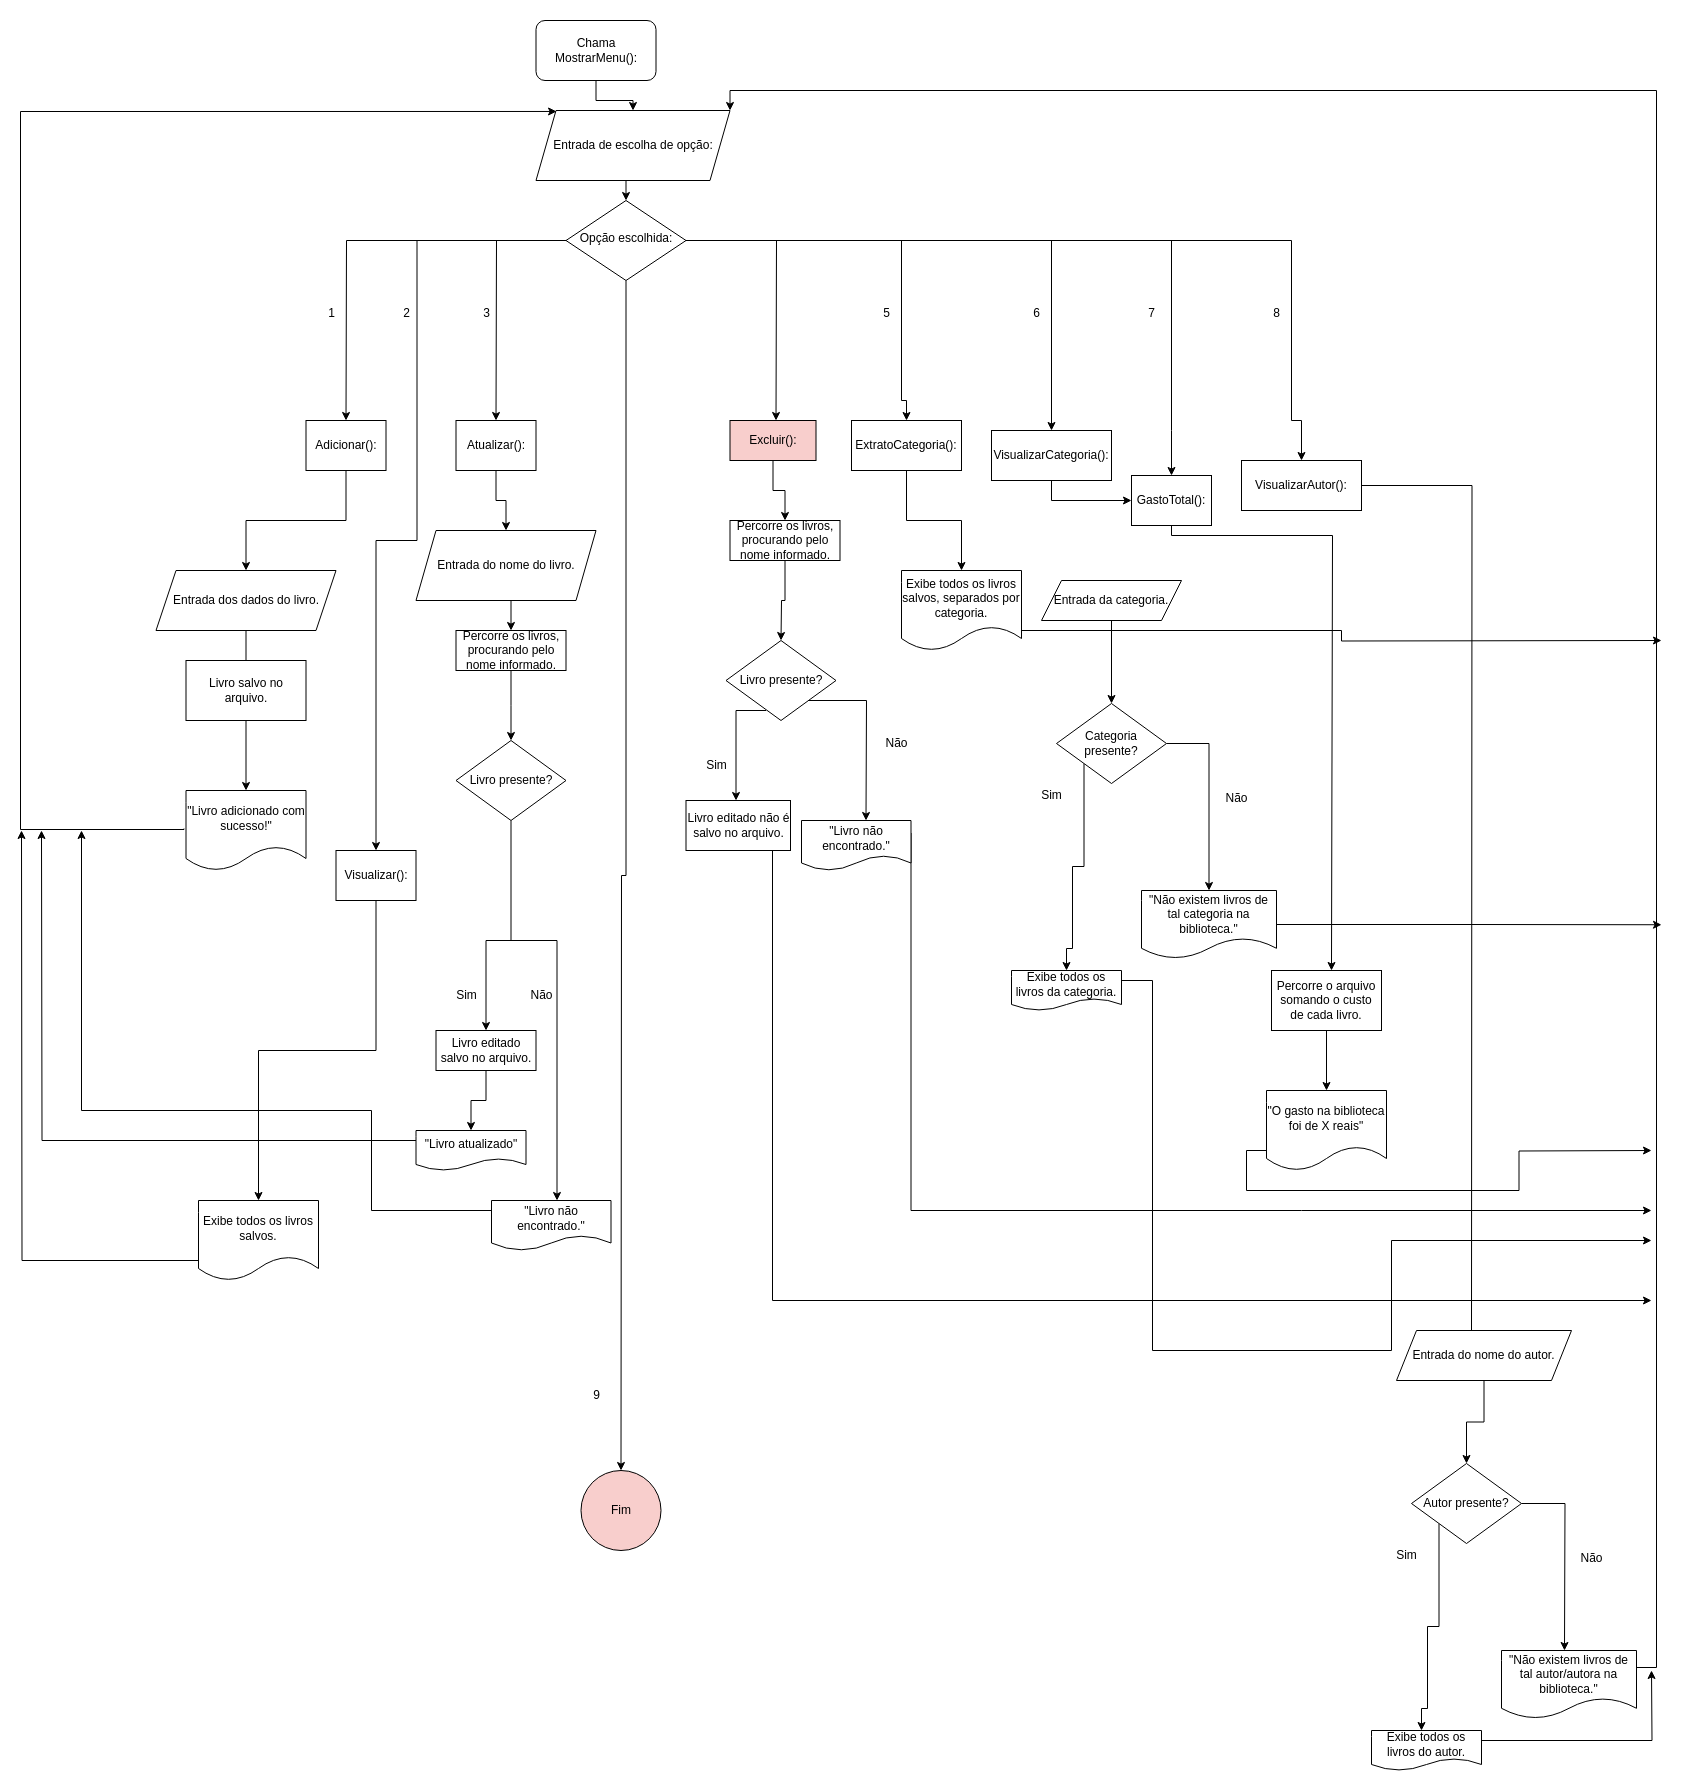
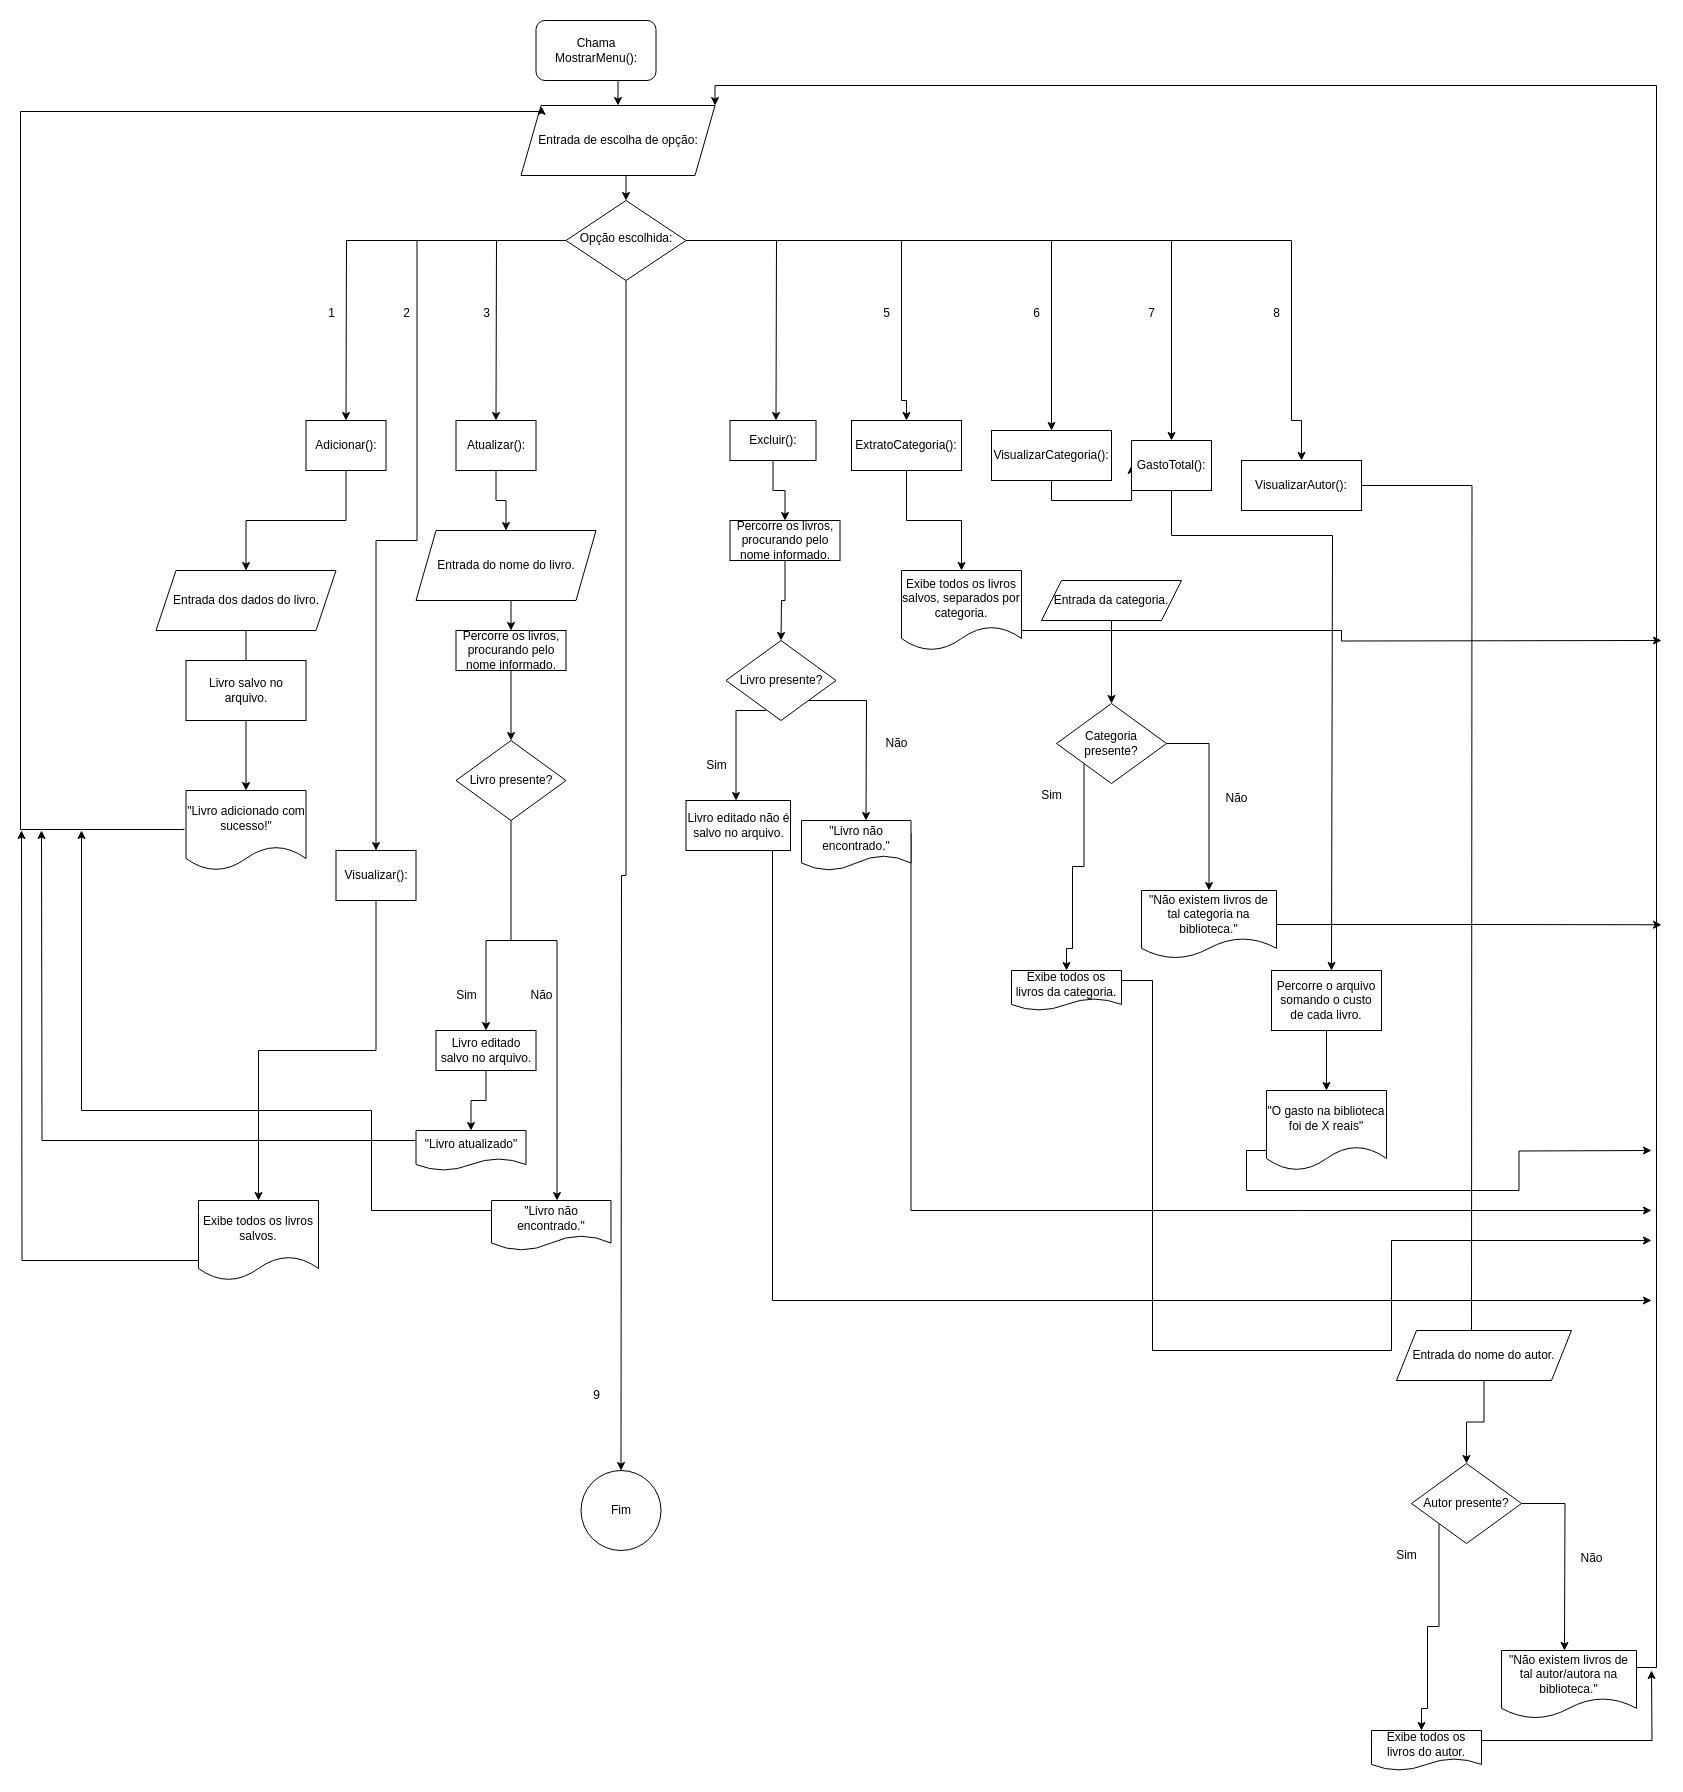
- <mxCell id="16" value="Entrada de escolha de opção:" style="shape=parallelogram;perimeter=parallelogramPerimeter;whiteSpace=wrap;html=1;fixedSize=1;" vertex="1" parent="1"><mxGeometry x="535.5" y="110" width="194" height="70" as="geometry" /></mxCell>
+ <mxCell id="16" value="Entrada de escolha de opção:" style="shape=parallelogram;perimeter=parallelogramPerimeter;whiteSpace=wrap;html=1;fixedSize=1;" vertex="1" parent="1"><mxGeometry x="520.5" y="105" width="194" height="70" as="geometry" /></mxCell>
- <mxCell id="32" value="Excluir():" style="rounded=0;whiteSpace=wrap;html=1;fillColor=#f8cecc;" vertex="1" parent="1"><mxGeometry x="729.5" y="420" width="86" height="40" as="geometry" /></mxCell>
+ <mxCell id="32" value="Excluir():" style="rounded=0;whiteSpace=wrap;html=1;" vertex="1" parent="1"><mxGeometry x="729.5" y="420" width="86" height="40" as="geometry" /></mxCell>
- <mxCell id="73" value="GastoTotal():" style="rounded=0;whiteSpace=wrap;html=1;" vertex="1" parent="1"><mxGeometry x="1131" y="475" width="80" height="50" as="geometry" /></mxCell>
+ <mxCell id="73" value="GastoTotal():" style="rounded=0;whiteSpace=wrap;html=1;" vertex="1" parent="1"><mxGeometry x="1131" y="440" width="80" height="50" as="geometry" /></mxCell>
- <mxCell id="14" value="Fim" style="ellipse;whiteSpace=wrap;html=1;aspect=fixed;fillColor=#f8cecc;" vertex="1" parent="1"><mxGeometry x="580.5" y="1470" width="80" height="80" as="geometry" /></mxCell>
+ <mxCell id="14" value="Fim" style="ellipse;whiteSpace=wrap;html=1;aspect=fixed;" vertex="1" parent="1"><mxGeometry x="580.5" y="1470" width="80" height="80" as="geometry" /></mxCell>
